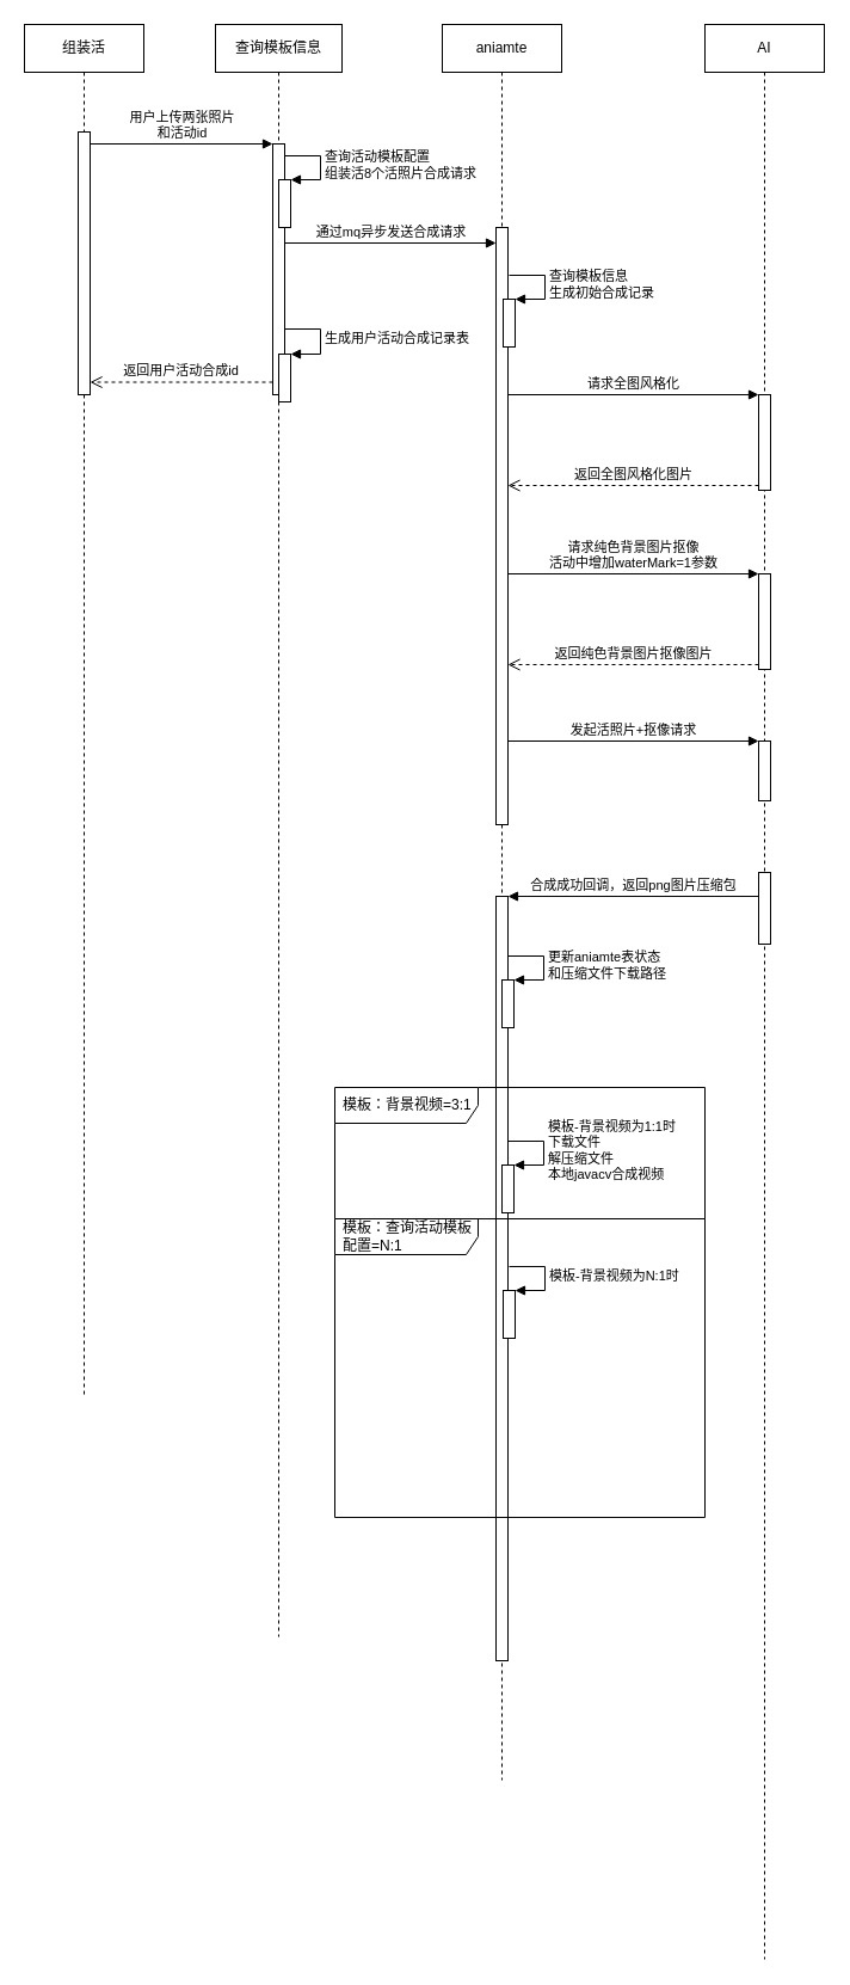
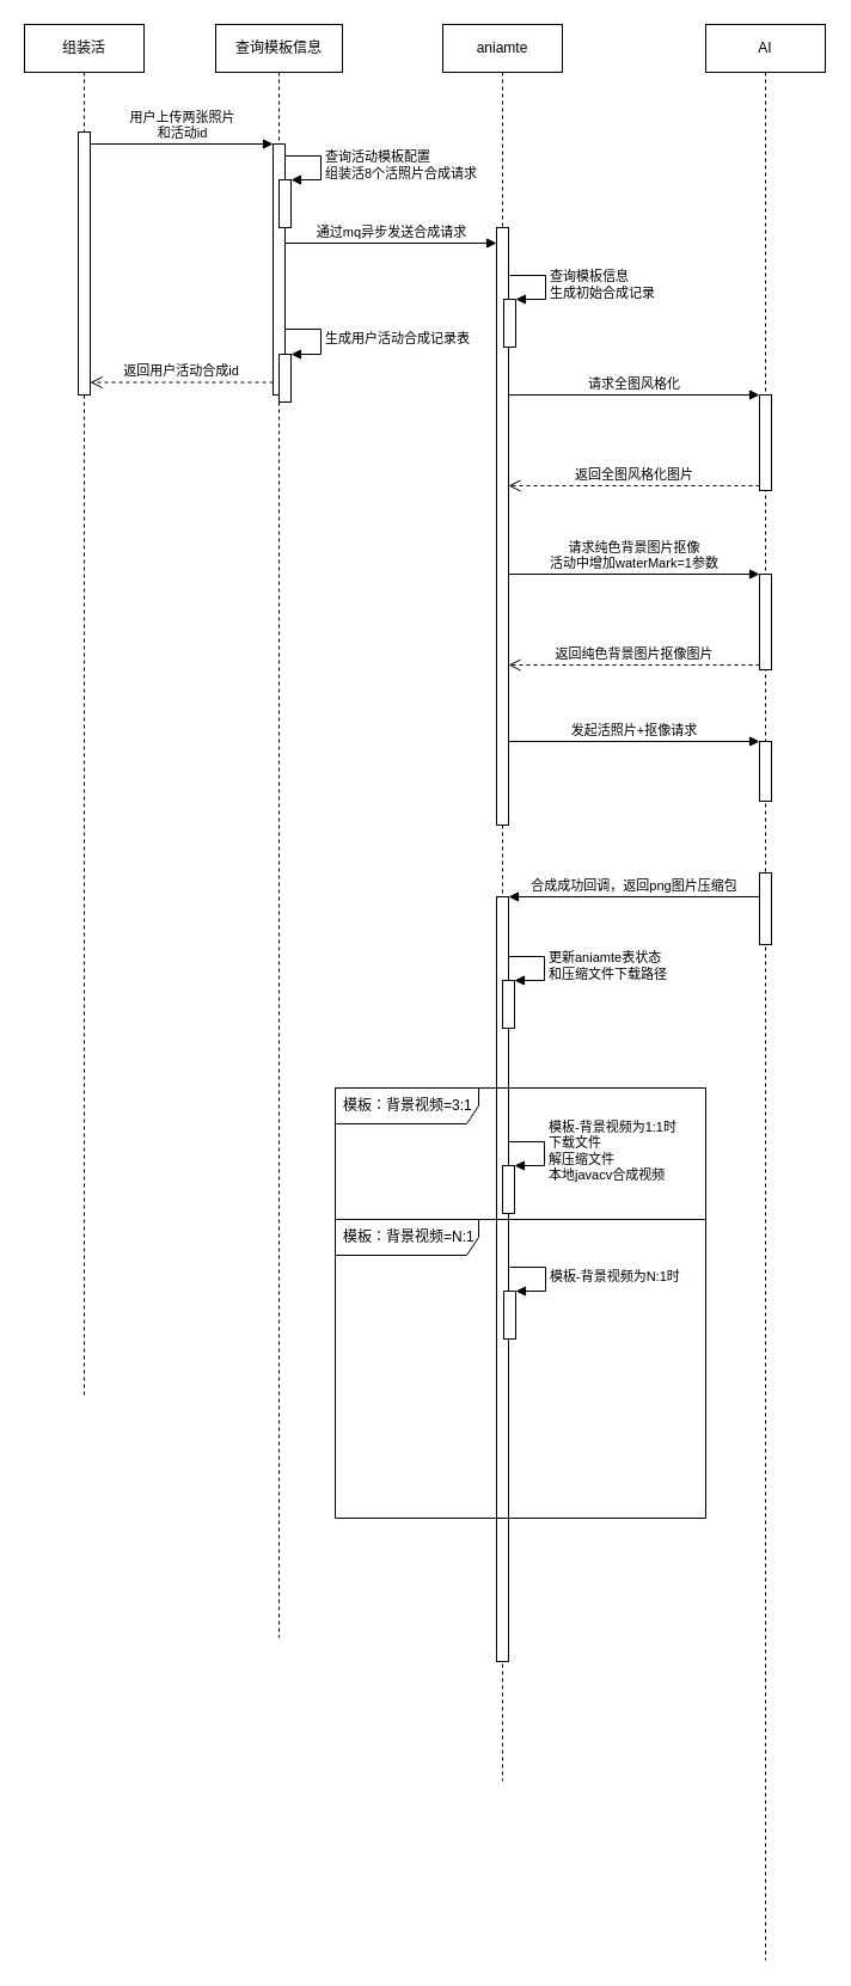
- <mxCell id="36" value="模板：查询活动模板配置=N:1" style="shape=umlFrame;whiteSpace=wrap;html=1;width=120;height=30;boundedLbl=1;verticalAlign=middle;align=left;spacingLeft=5;" vertex="1" parent="1"><mxGeometry x="280" y="1020" width="310" height="250" as="geometry" /></mxCell>
+ <mxCell id="36" value="模板：背景视频=N:1" style="shape=umlFrame;whiteSpace=wrap;html=1;width=120;height=30;boundedLbl=1;verticalAlign=middle;align=left;spacingLeft=5;" vertex="1" parent="1"><mxGeometry x="280" y="1020" width="310" height="250" as="geometry" /></mxCell>
